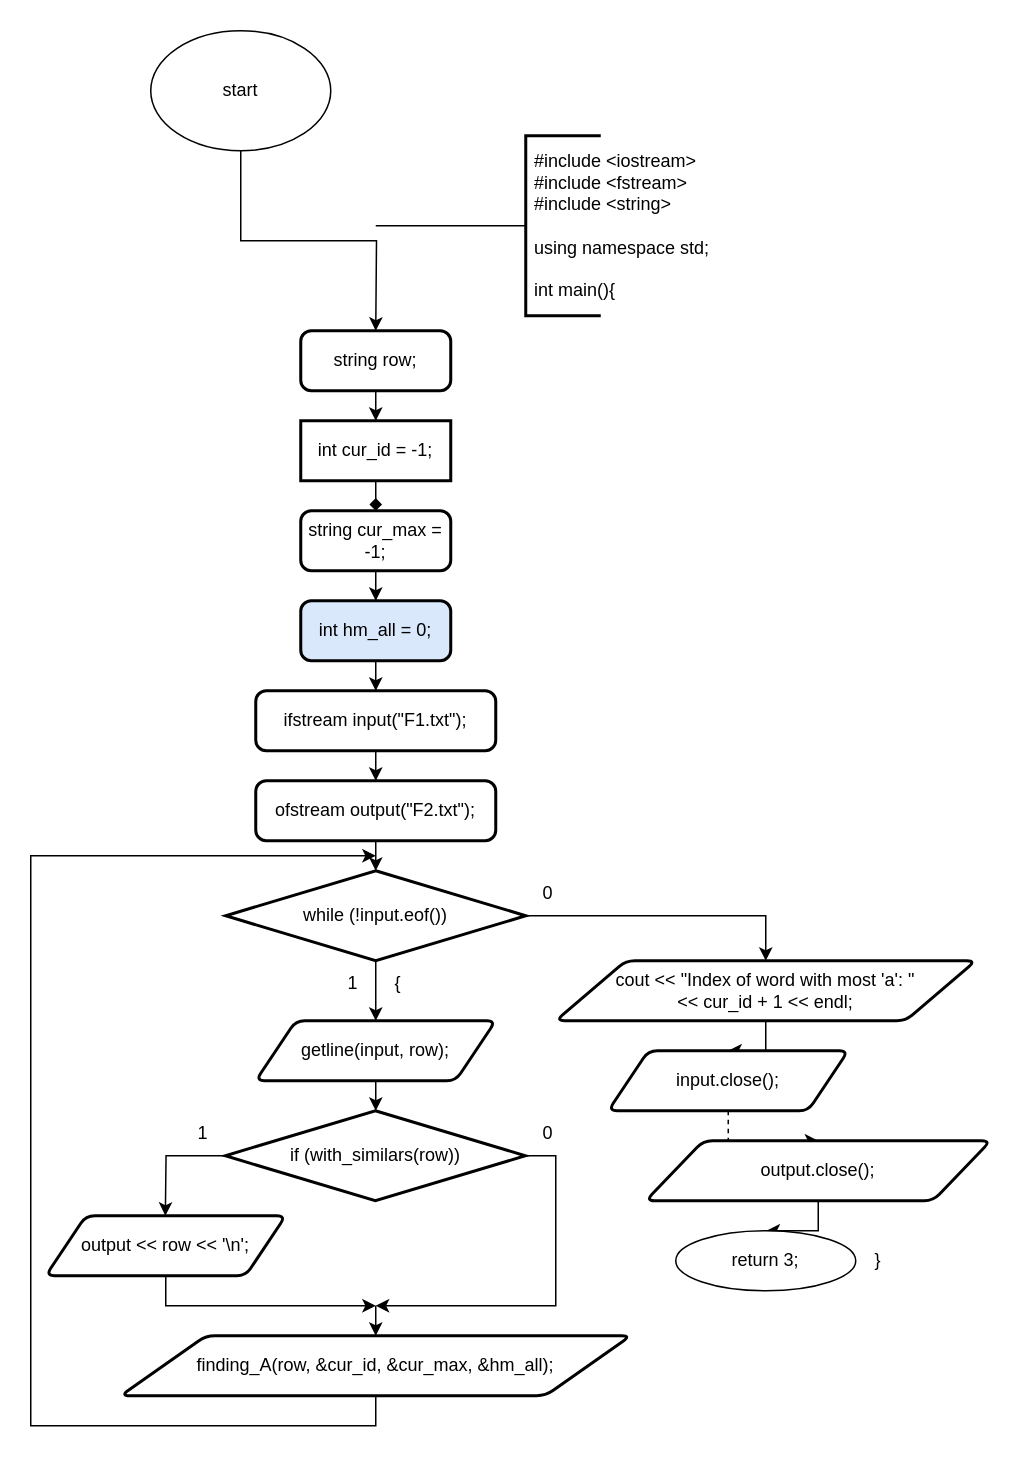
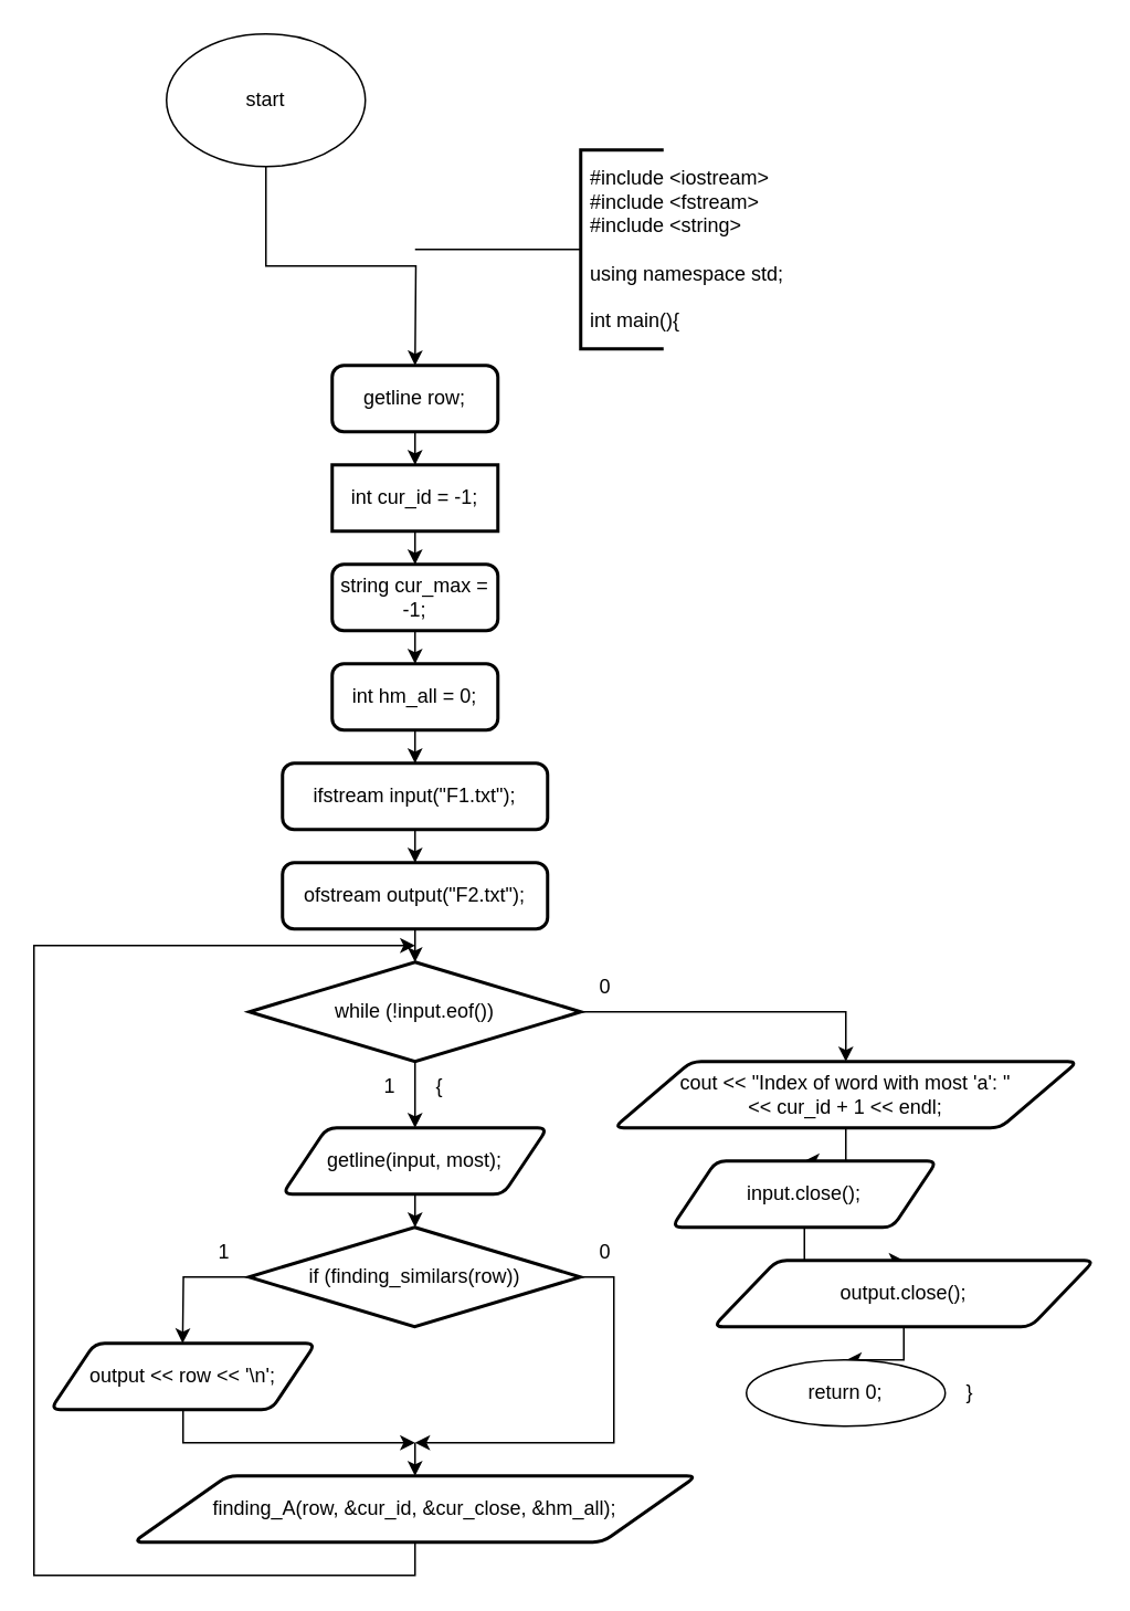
- <mxCell id="8" value="string row;" style="rounded=1;whiteSpace=wrap;html=1;absoluteArcSize=1;arcSize=14;strokeWidth=2;" vertex="1" parent="1"><mxGeometry x="200" y="220" width="100" height="40" as="geometry" /></mxCell>
+ <mxCell id="8" value="getline row;" style="rounded=1;whiteSpace=wrap;html=1;absoluteArcSize=1;arcSize=14;strokeWidth=2;" vertex="1" parent="1"><mxGeometry x="200" y="220" width="100" height="40" as="geometry" /></mxCell>
- <mxCell id="9" style="edgeStyle=orthogonalEdgeStyle;rounded=0;orthogonalLoop=1;jettySize=auto;html=1;exitX=0.5;exitY=1;exitDx=0;exitDy=0;endArrow=diamond;" edge="1" parent="1" source="10" target="12"><mxGeometry relative="1" as="geometry"><mxPoint x="250" y="370" as="targetPoint" /></mxGeometry></mxCell>
+ <mxCell id="9" style="edgeStyle=orthogonalEdgeStyle;rounded=0;orthogonalLoop=1;jettySize=auto;html=1;exitX=0.5;exitY=1;exitDx=0;exitDy=0;" edge="1" parent="1" source="10" target="12"><mxGeometry relative="1" as="geometry"><mxPoint x="250" y="370" as="targetPoint" /></mxGeometry></mxCell>
- <mxCell id="14" value="int hm_all = 0;" style="rounded=1;whiteSpace=wrap;html=1;absoluteArcSize=1;arcSize=14;strokeWidth=2;fillColor=#dae8fc;" vertex="1" parent="1"><mxGeometry x="200" y="400" width="100" height="40" as="geometry" /></mxCell>
+ <mxCell id="14" value="int hm_all = 0;" style="rounded=1;whiteSpace=wrap;html=1;absoluteArcSize=1;arcSize=14;strokeWidth=2;" vertex="1" parent="1"><mxGeometry x="200" y="400" width="100" height="40" as="geometry" /></mxCell>
- <mxCell id="26" value="getline(input, row);" style="shape=parallelogram;html=1;strokeWidth=2;perimeter=parallelogramPerimeter;whiteSpace=wrap;rounded=1;arcSize=12;size=0.167;" vertex="1" parent="1"><mxGeometry x="170" y="680" width="160" height="40" as="geometry" /></mxCell>
+ <mxCell id="26" value="getline(input, most);" style="shape=parallelogram;html=1;strokeWidth=2;perimeter=parallelogramPerimeter;whiteSpace=wrap;rounded=1;arcSize=12;size=0.167;" vertex="1" parent="1"><mxGeometry x="170" y="680" width="160" height="40" as="geometry" /></mxCell>
- <mxCell id="39" style="edgeStyle=orthogonalEdgeStyle;rounded=0;orthogonalLoop=1;jettySize=auto;html=1;exitX=0.5;exitY=1;exitDx=0;exitDy=0;dashed=1;" edge="1" parent="1" source="40" target="42"><mxGeometry relative="1" as="geometry"><mxPoint x="510" y="780" as="targetPoint" /></mxGeometry></mxCell>
+ <mxCell id="39" style="edgeStyle=orthogonalEdgeStyle;rounded=0;orthogonalLoop=1;jettySize=auto;html=1;exitX=0.5;exitY=1;exitDx=0;exitDy=0;" edge="1" parent="1" source="40" target="42"><mxGeometry relative="1" as="geometry"><mxPoint x="510" y="780" as="targetPoint" /></mxGeometry></mxCell>
- <mxCell id="29" value="if (with_similars(row))" style="strokeWidth=2;html=1;shape=mxgraph.flowchart.decision;whiteSpace=wrap;" vertex="1" parent="1"><mxGeometry x="149.74" y="740" width="200" height="60" as="geometry" /></mxCell>
+ <mxCell id="29" value="if (finding_similars(row))" style="strokeWidth=2;html=1;shape=mxgraph.flowchart.decision;whiteSpace=wrap;" vertex="1" parent="1"><mxGeometry x="149.74" y="740" width="200" height="60" as="geometry" /></mxCell>
- <mxCell id="43" value="return 3;" style="ellipse;whiteSpace=wrap;html=1;" vertex="1" parent="1"><mxGeometry x="450" y="820" width="120" height="40" as="geometry" /></mxCell>
+ <mxCell id="43" value="return 0;" style="ellipse;whiteSpace=wrap;html=1;" vertex="1" parent="1"><mxGeometry x="450" y="820" width="120" height="40" as="geometry" /></mxCell>
- <mxCell id="36" value="finding_A(row, &amp;amp;cur_id, &amp;amp;cur_max, &amp;amp;hm_all);" style="shape=parallelogram;html=1;strokeWidth=2;perimeter=parallelogramPerimeter;whiteSpace=wrap;rounded=1;arcSize=12;size=0.167;" vertex="1" parent="1"><mxGeometry x="80" y="890" width="340" height="40" as="geometry" /></mxCell>
+ <mxCell id="36" value="finding_A(row, &amp;amp;cur_id, &amp;amp;cur_close, &amp;amp;hm_all);" style="shape=parallelogram;html=1;strokeWidth=2;perimeter=parallelogramPerimeter;whiteSpace=wrap;rounded=1;arcSize=12;size=0.167;" vertex="1" parent="1"><mxGeometry x="80" y="890" width="340" height="40" as="geometry" /></mxCell>
